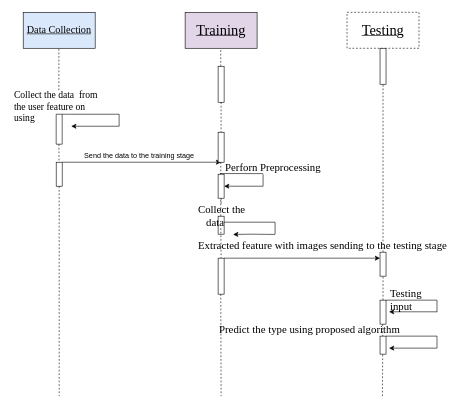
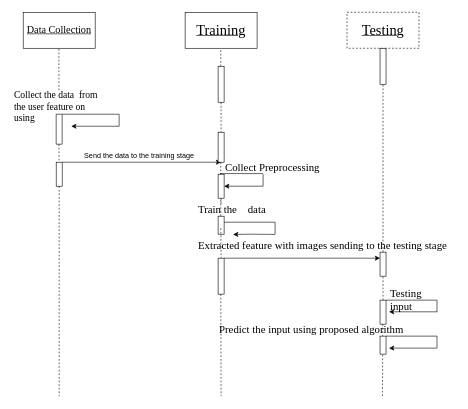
- <mxCell id="2" value="&lt;font style=&quot;font-size: 17px;&quot; face=&quot;Times New Roman&quot;&gt;&lt;u&gt;Data Collection&lt;/u&gt;&lt;/font&gt;" style="rounded=0;whiteSpace=wrap;html=1;labelBackgroundColor=none;fillColor=#dae8fc;" vertex="1" parent="1"><mxGeometry x="38" y="20" width="120" height="60" as="geometry" /></mxCell>
+ <mxCell id="2" value="&lt;font style=&quot;font-size: 17px;&quot; face=&quot;Times New Roman&quot;&gt;&lt;u&gt;Data Collection&lt;/u&gt;&lt;/font&gt;" style="rounded=0;whiteSpace=wrap;html=1;labelBackgroundColor=none;" vertex="1" parent="1"><mxGeometry x="38" y="20" width="120" height="60" as="geometry" /></mxCell>
- <mxCell id="12" value="&lt;u&gt;&lt;font style=&quot;font-size: 24px;&quot; face=&quot;Times New Roman&quot;&gt;&lt;font style=&quot;&quot;&gt;Trai&lt;/font&gt;ning&lt;/font&gt;&lt;/u&gt;" style="rounded=0;whiteSpace=wrap;html=1;labelBackgroundColor=none;fillColor=#e1d5e7;" vertex="1" parent="1"><mxGeometry x="308" y="20" width="120" height="60" as="geometry" /></mxCell>
+ <mxCell id="12" value="&lt;u&gt;&lt;font style=&quot;font-size: 24px;&quot; face=&quot;Times New Roman&quot;&gt;&lt;font style=&quot;&quot;&gt;Trai&lt;/font&gt;ning&lt;/font&gt;&lt;/u&gt;" style="rounded=0;whiteSpace=wrap;html=1;labelBackgroundColor=none;" vertex="1" parent="1"><mxGeometry x="308" y="20" width="120" height="60" as="geometry" /></mxCell>
- <mxCell id="53" value="&lt;p class=&quot;MsoNormal&quot;&gt;&lt;font style=&quot;font-size: 18px;&quot; face=&quot;Times New Roman&quot;&gt;Perforn Preprocessing&lt;/font&gt;&lt;span style=&quot;mso-spacerun:'yes';font-family:Calibri;mso-fareast-font-family:SimSun;&lt;br/&gt;mso-bidi-font-family:'Times New Roman';font-size:11.0pt;&quot;&gt;&lt;/span&gt;&lt;/p&gt;" style="text;whiteSpace=wrap;html=1;" vertex="1" parent="1"><mxGeometry x="373" y="250" width="175" height="70" as="geometry" /></mxCell>
+ <mxCell id="53" value="&lt;p class=&quot;MsoNormal&quot;&gt;&lt;font style=&quot;font-size: 18px;&quot; face=&quot;Times New Roman&quot;&gt;Collect Preprocessing&lt;/font&gt;&lt;span style=&quot;mso-spacerun:'yes';font-family:Calibri;mso-fareast-font-family:SimSun;&lt;br/&gt;mso-bidi-font-family:'Times New Roman';font-size:11.0pt;&quot;&gt;&lt;/span&gt;&lt;/p&gt;" style="text;whiteSpace=wrap;html=1;" vertex="1" parent="1"><mxGeometry x="373" y="250" width="175" height="70" as="geometry" /></mxCell>
- <mxCell id="45" value="&lt;p class=&quot;MsoNormal&quot;&gt;&lt;font style=&quot;font-size: 18px;&quot; face=&quot;Times New Roman&quot;&gt;Collect the &amp;nbsp;&amp;nbsp;&amp;nbsp;data&lt;/font&gt;&lt;span style=&quot;mso-spacerun:'yes';font-family:Calibri;mso-fareast-font-family:SimSun;&lt;br/&gt;mso-bidi-font-family:'Times New Roman';font-size:11.0pt;&quot;&gt;&lt;/span&gt;&lt;/p&gt;" style="text;whiteSpace=wrap;html=1;" vertex="1" parent="1"><mxGeometry x="328" y="320" width="120" height="70" as="geometry" /></mxCell>
+ <mxCell id="45" value="&lt;p class=&quot;MsoNormal&quot;&gt;&lt;font style=&quot;font-size: 18px;&quot; face=&quot;Times New Roman&quot;&gt;Train the &amp;nbsp;&amp;nbsp;&amp;nbsp;data&lt;/font&gt;&lt;span style=&quot;mso-spacerun:'yes';font-family:Calibri;mso-fareast-font-family:SimSun;&lt;br/&gt;mso-bidi-font-family:'Times New Roman';font-size:11.0pt;&quot;&gt;&lt;/span&gt;&lt;/p&gt;" style="text;whiteSpace=wrap;html=1;" vertex="1" parent="1"><mxGeometry x="328" y="320" width="120" height="70" as="geometry" /></mxCell>
- <mxCell id="56" value="&lt;p class=&quot;MsoNormal&quot;&gt;&lt;font style=&quot;font-size: 18px;&quot; face=&quot;Times New Roman&quot;&gt;Predict the type using proposed algorithm&lt;/font&gt;&lt;span style=&quot;mso-spacerun:'yes';font-family:Calibri;mso-fareast-font-family:SimSun;&lt;br/&gt;mso-bidi-font-family:'Times New Roman';font-size:11.0pt;&quot;&gt;&lt;/span&gt;&lt;/p&gt;" style="text;whiteSpace=wrap;html=1;" vertex="1" parent="1"><mxGeometry x="363" y="520" width="315" height="70" as="geometry" /></mxCell>
+ <mxCell id="56" value="&lt;p class=&quot;MsoNormal&quot;&gt;&lt;font style=&quot;font-size: 18px;&quot; face=&quot;Times New Roman&quot;&gt;Predict the input using proposed algorithm&lt;/font&gt;&lt;span style=&quot;mso-spacerun:'yes';font-family:Calibri;mso-fareast-font-family:SimSun;&lt;br/&gt;mso-bidi-font-family:'Times New Roman';font-size:11.0pt;&quot;&gt;&lt;/span&gt;&lt;/p&gt;" style="text;whiteSpace=wrap;html=1;" vertex="1" parent="1"><mxGeometry x="363" y="520" width="315" height="70" as="geometry" /></mxCell>
